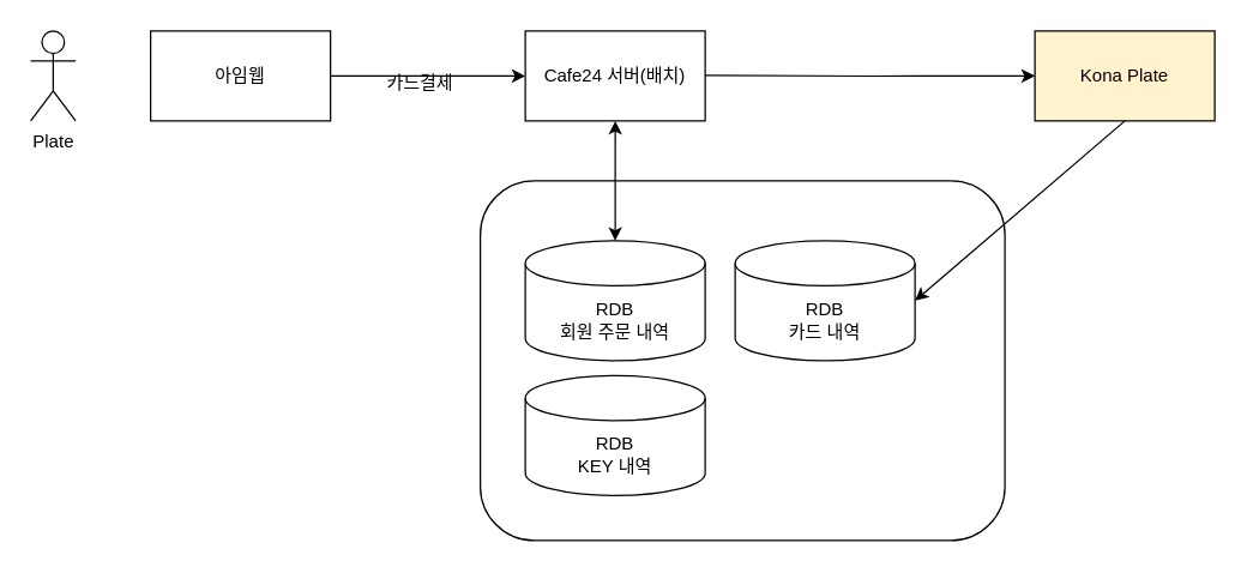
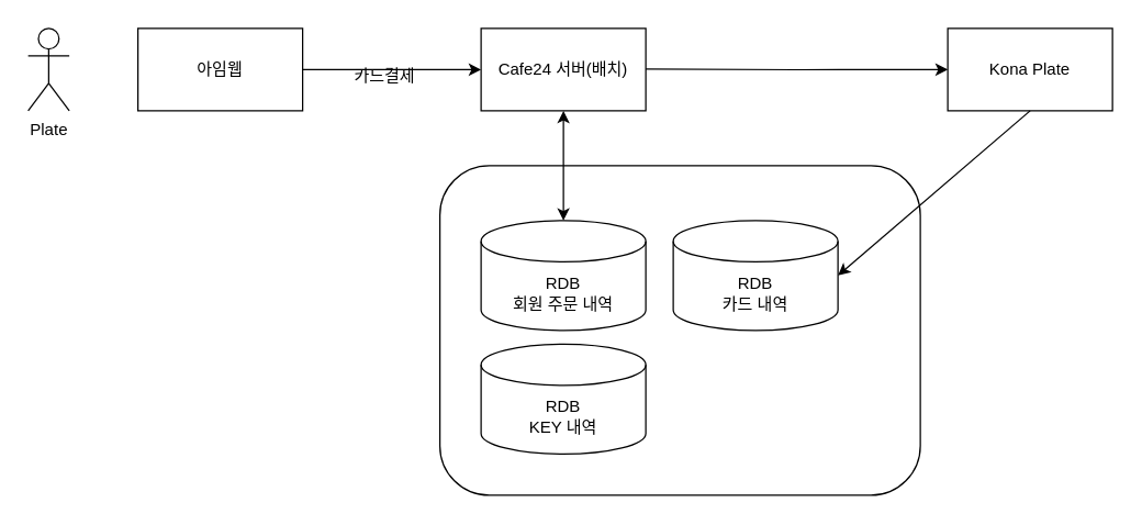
- <mxCell id="6" value="Kona Plate" style="rounded=0;whiteSpace=wrap;html=1;fillColor=#fff2cc;" vertex="1" parent="1"><mxGeometry x="690" y="20" width="120" height="60" as="geometry" /></mxCell>
+ <mxCell id="6" value="Kona Plate" style="rounded=0;whiteSpace=wrap;html=1;" vertex="1" parent="1"><mxGeometry x="690" y="20" width="120" height="60" as="geometry" /></mxCell>
